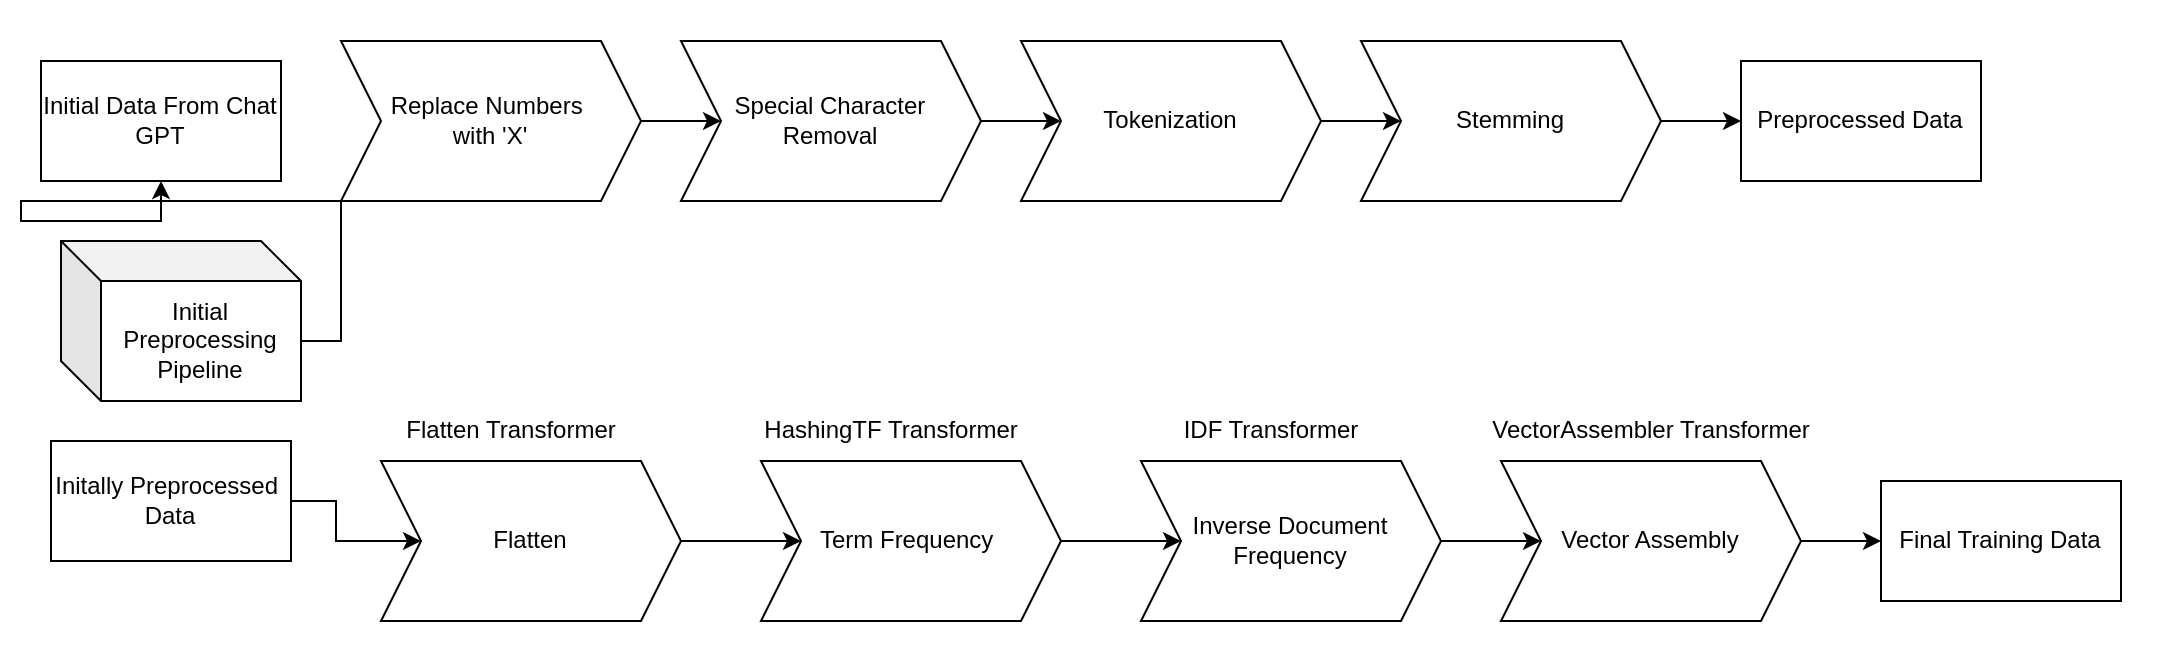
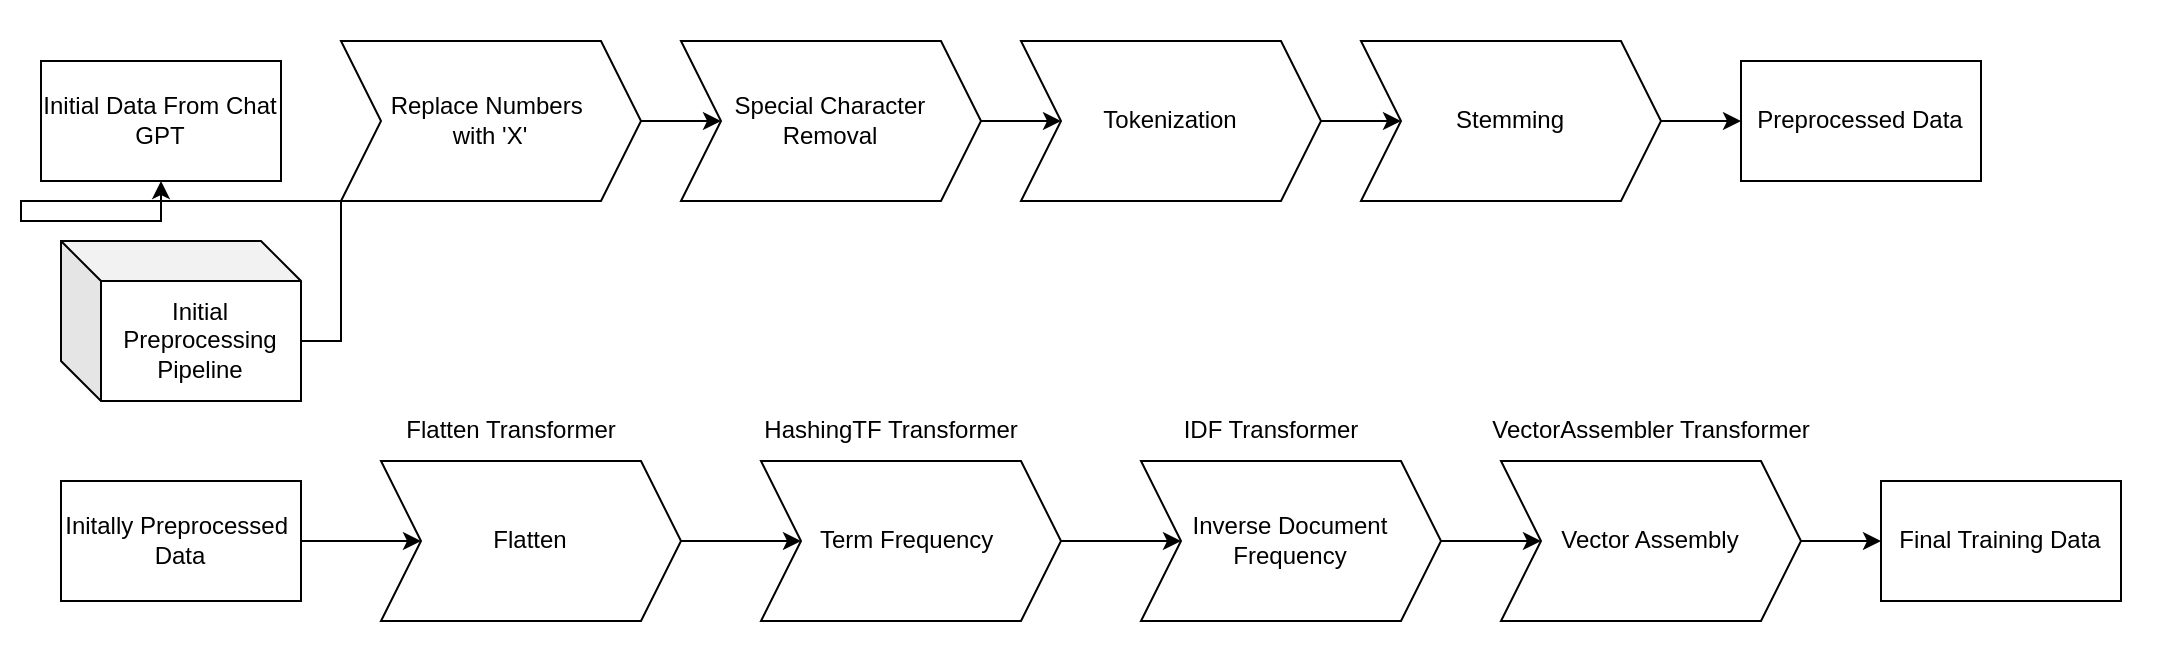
- <mxCell id="13" value="Initally Preprocessed&amp;nbsp;&lt;br&gt;Data" style="rounded=0;whiteSpace=wrap;html=1;" vertex="1" parent="1"><mxGeometry x="25" y="220" width="120" height="60" as="geometry" /></mxCell>
+ <mxCell id="13" value="Initally Preprocessed&amp;nbsp;&lt;br&gt;Data" style="rounded=0;whiteSpace=wrap;html=1;" vertex="1" parent="1"><mxGeometry x="30" y="240" width="120" height="60" as="geometry" /></mxCell>
